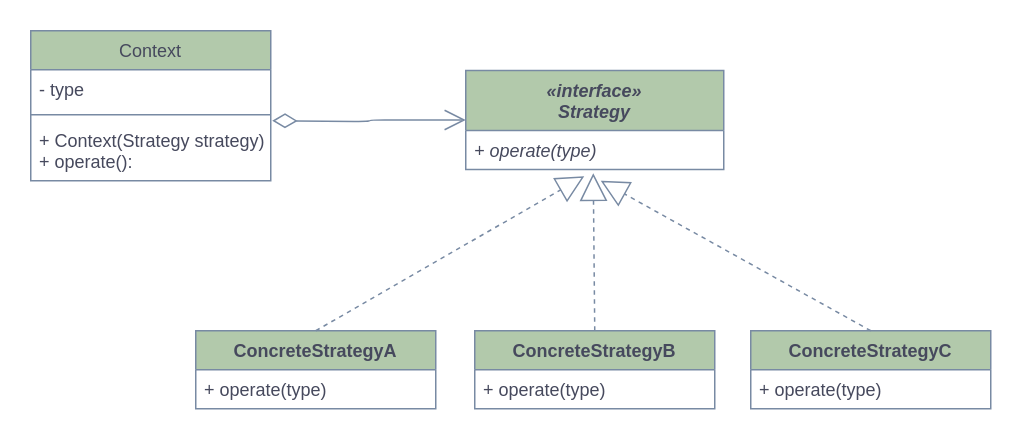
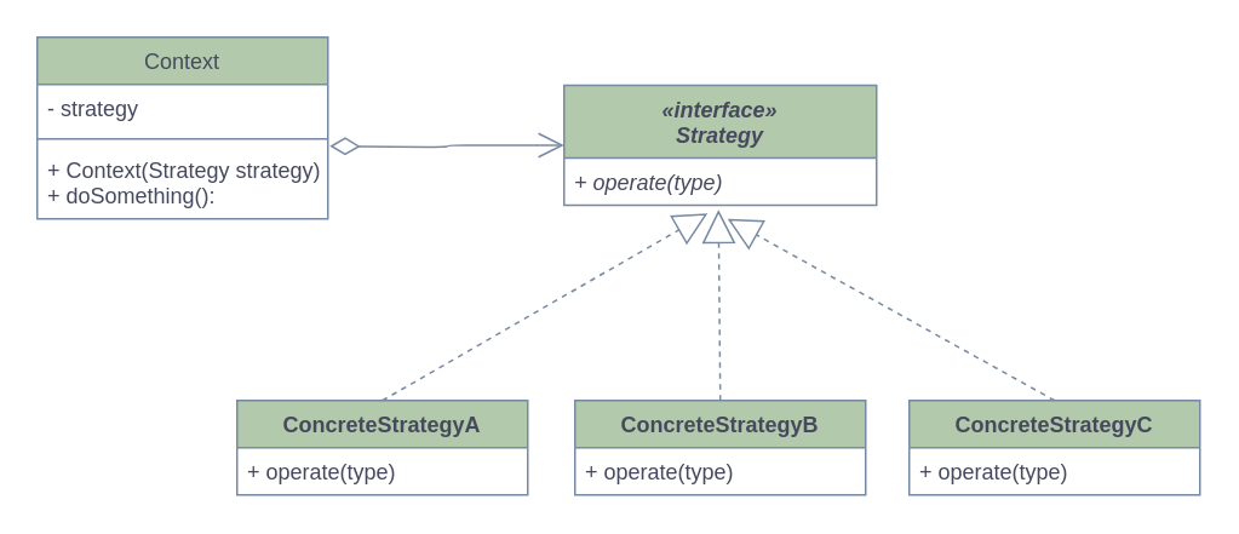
- <mxCell id="3" value="- type" style="text;align=left;verticalAlign=top;spacingLeft=4;spacingRight=4;overflow=hidden;rotatable=0;points=[[0,0.5],[1,0.5]];portConstraint=eastwest;fontColor=#46495D;" parent="2" vertex="1"><mxGeometry y="26" width="160" height="26" as="geometry" /></mxCell>
+ <mxCell id="3" value="- strategy" style="text;align=left;verticalAlign=top;spacingLeft=4;spacingRight=4;overflow=hidden;rotatable=0;points=[[0,0.5],[1,0.5]];portConstraint=eastwest;fontColor=#46495D;" parent="2" vertex="1"><mxGeometry y="26" width="160" height="26" as="geometry" /></mxCell>
- <mxCell id="5" value="+ Context(Strategy strategy)&#10;+ operate(): " style="text;align=left;verticalAlign=top;spacingLeft=4;spacingRight=4;overflow=hidden;rotatable=0;points=[[0,0.5],[1,0.5]];portConstraint=eastwest;fontColor=#46495D;" parent="2" vertex="1"><mxGeometry y="60" width="160" height="40" as="geometry" /></mxCell>
+ <mxCell id="5" value="+ Context(Strategy strategy)&#10;+ doSomething(): " style="text;align=left;verticalAlign=top;spacingLeft=4;spacingRight=4;overflow=hidden;rotatable=0;points=[[0,0.5],[1,0.5]];portConstraint=eastwest;fontColor=#46495D;" parent="2" vertex="1"><mxGeometry y="60" width="160" height="40" as="geometry" /></mxCell>
